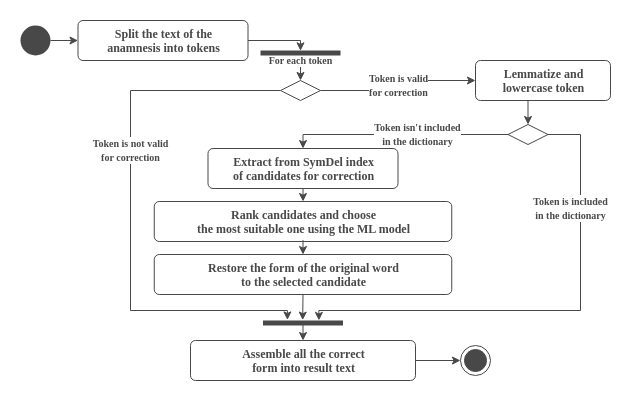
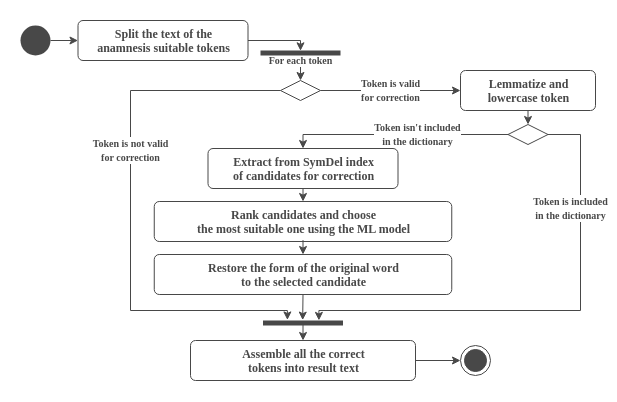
- <mxCell id="4" value="&lt;font color=&quot;#484848&quot;&gt;&lt;b&gt;Split the text of the &lt;br&gt;anamnesis into tokens&lt;/b&gt;&lt;/font&gt;" style="html=1;align=center;verticalAlign=top;rounded=1;absoluteArcSize=1;arcSize=10;dashed=0;fillColor=#FFFFFF;strokeColor=#484848;fontFamily=Montserrat Semibold;" parent="1" vertex="1"><mxGeometry x="77.5" y="20" width="170" height="40" as="geometry" /></mxCell>
+ <mxCell id="4" value="&lt;font color=&quot;#484848&quot;&gt;&lt;b&gt;Split the text of the &lt;br&gt;anamnesis suitable tokens&lt;/b&gt;&lt;/font&gt;" style="html=1;align=center;verticalAlign=top;rounded=1;absoluteArcSize=1;arcSize=10;dashed=0;fillColor=#FFFFFF;strokeColor=#484848;fontFamily=Montserrat Semibold;" parent="1" vertex="1"><mxGeometry x="77.5" y="20" width="170" height="40" as="geometry" /></mxCell>
- <mxCell id="20" value="&lt;font color=&quot;#484848&quot;&gt;&lt;b&gt;Lemmatize and &lt;br&gt;lowercase token&lt;/b&gt;&lt;/font&gt;" style="html=1;align=center;verticalAlign=top;rounded=1;absoluteArcSize=1;arcSize=10;dashed=0;fillColor=#FFFFFF;strokeColor=#484848;fontFamily=Montserrat Semibold;" parent="1" vertex="1"><mxGeometry x="475" y="60" width="135" height="40" as="geometry" /></mxCell>
+ <mxCell id="20" value="&lt;font color=&quot;#484848&quot;&gt;&lt;b&gt;Lemmatize and &lt;br&gt;lowercase token&lt;/b&gt;&lt;/font&gt;" style="html=1;align=center;verticalAlign=top;rounded=1;absoluteArcSize=1;arcSize=10;dashed=0;fillColor=#FFFFFF;strokeColor=#484848;fontFamily=Montserrat Semibold;" parent="1" vertex="1"><mxGeometry x="460" y="70" width="135" height="40" as="geometry" /></mxCell>
- <mxCell id="12" value="&lt;font color=&quot;#484848&quot;&gt;&lt;b&gt;Assemble all the correct &lt;br&gt;form into result text&lt;/b&gt;&lt;/font&gt;" style="html=1;align=center;verticalAlign=top;rounded=1;absoluteArcSize=1;arcSize=10;dashed=0;fillColor=#FFFFFF;strokeColor=#484848;fontFamily=Montserrat Semibold;" parent="1" vertex="1"><mxGeometry x="190" y="340" width="225" height="40" as="geometry" /></mxCell>
+ <mxCell id="12" value="&lt;font color=&quot;#484848&quot;&gt;&lt;b&gt;Assemble all the correct &lt;br&gt;tokens into result text&lt;/b&gt;&lt;/font&gt;" style="html=1;align=center;verticalAlign=top;rounded=1;absoluteArcSize=1;arcSize=10;dashed=0;fillColor=#FFFFFF;strokeColor=#484848;fontFamily=Montserrat Semibold;" parent="1" vertex="1"><mxGeometry x="190" y="340" width="225" height="40" as="geometry" /></mxCell>
